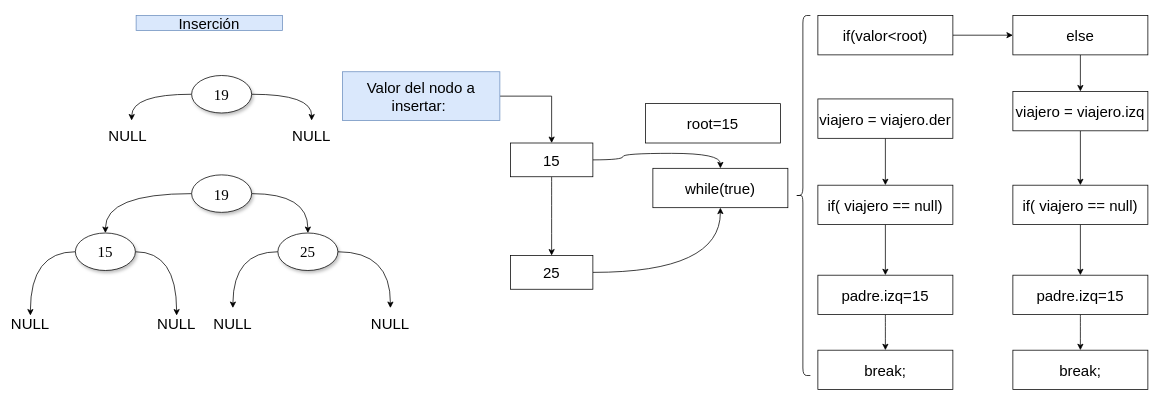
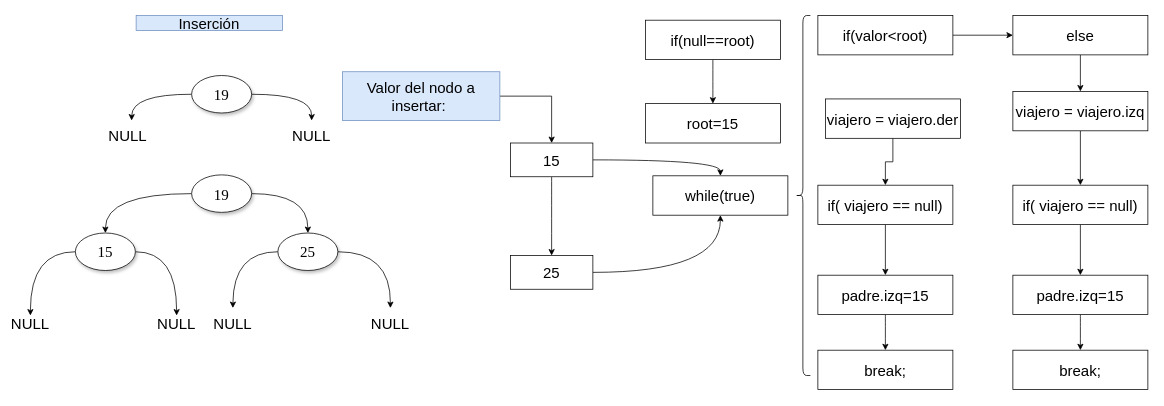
+ <mxCell id="46" value="&lt;font style=&quot;font-size: 20px&quot;&gt;if(null==root)&lt;/font&gt;" style="rounded=0;whiteSpace=wrap;html=1;" parent="1" vertex="1"><mxGeometry x="860" y="26.25" width="180" height="52.5" as="geometry" /></mxCell>
+ <mxCell id="45" value="" style="edgeStyle=orthogonalEdgeStyle;curved=1;rounded=0;orthogonalLoop=1;jettySize=auto;html=1;" parent="1" source="46" target="47" edge="1"><mxGeometry relative="1" as="geometry" /></mxCell>
- <mxCell id="24" value="&lt;span style=&quot;font-size: 20px&quot;&gt;viajero = viajero.der&lt;/span&gt;" style="rounded=0;whiteSpace=wrap;html=1;" parent="1" vertex="1"><mxGeometry x="1090" y="131.25" width="180" height="52.5" as="geometry" /></mxCell>
+ <mxCell id="24" value="&lt;span style=&quot;font-size: 20px&quot;&gt;viajero = viajero.der&lt;/span&gt;" style="rounded=0;whiteSpace=wrap;html=1;" parent="1" vertex="1"><mxGeometry x="1100" y="131.25" width="180" height="52.5" as="geometry" /></mxCell>
- <mxCell id="50" value="&lt;span style=&quot;font-size: 20px&quot;&gt;while(true)&lt;/span&gt;" style="rounded=0;whiteSpace=wrap;html=1;" parent="1" vertex="1"><mxGeometry x="870" y="223.75" width="180" height="52.5" as="geometry" /></mxCell>
+ <mxCell id="50" value="&lt;span style=&quot;font-size: 20px&quot;&gt;while(true)&lt;/span&gt;" style="rounded=0;whiteSpace=wrap;html=1;" parent="1" vertex="1"><mxGeometry x="870" y="233.75" width="180" height="52.5" as="geometry" /></mxCell>
